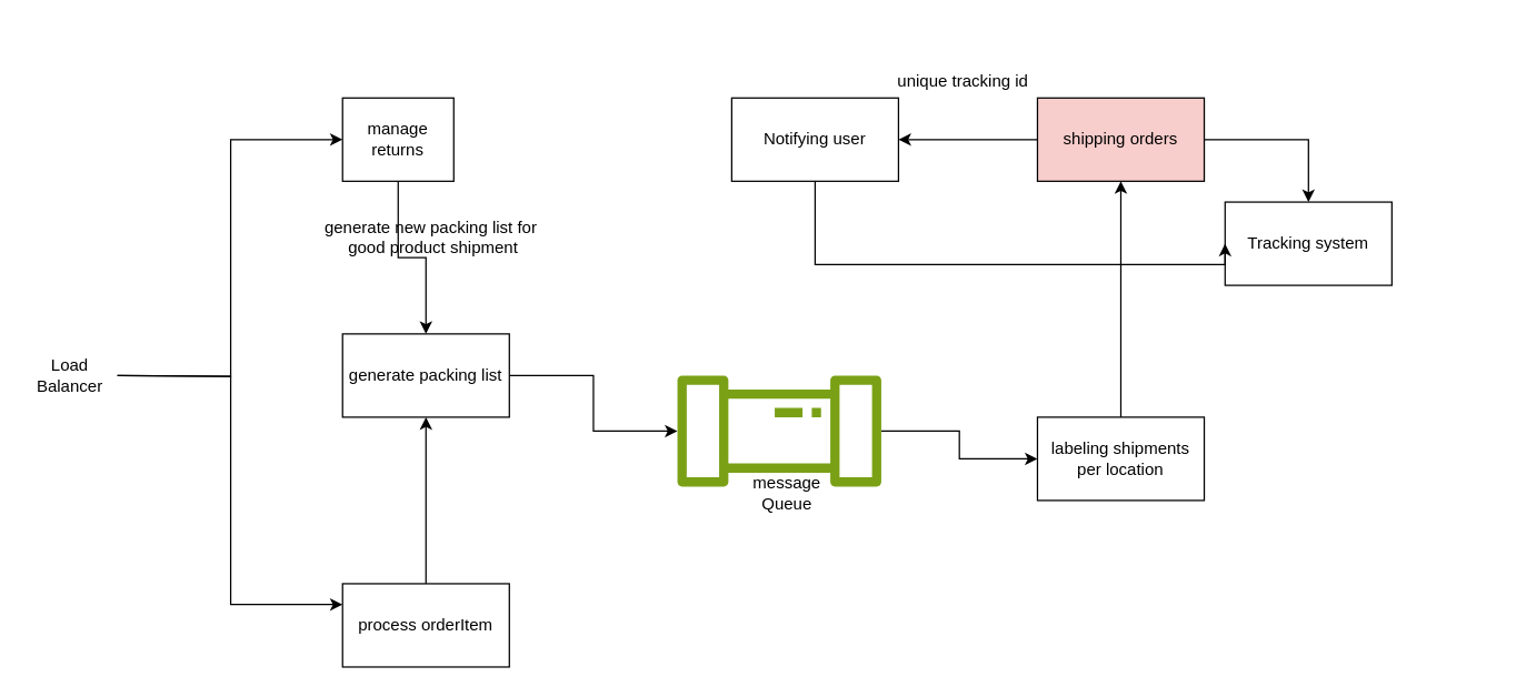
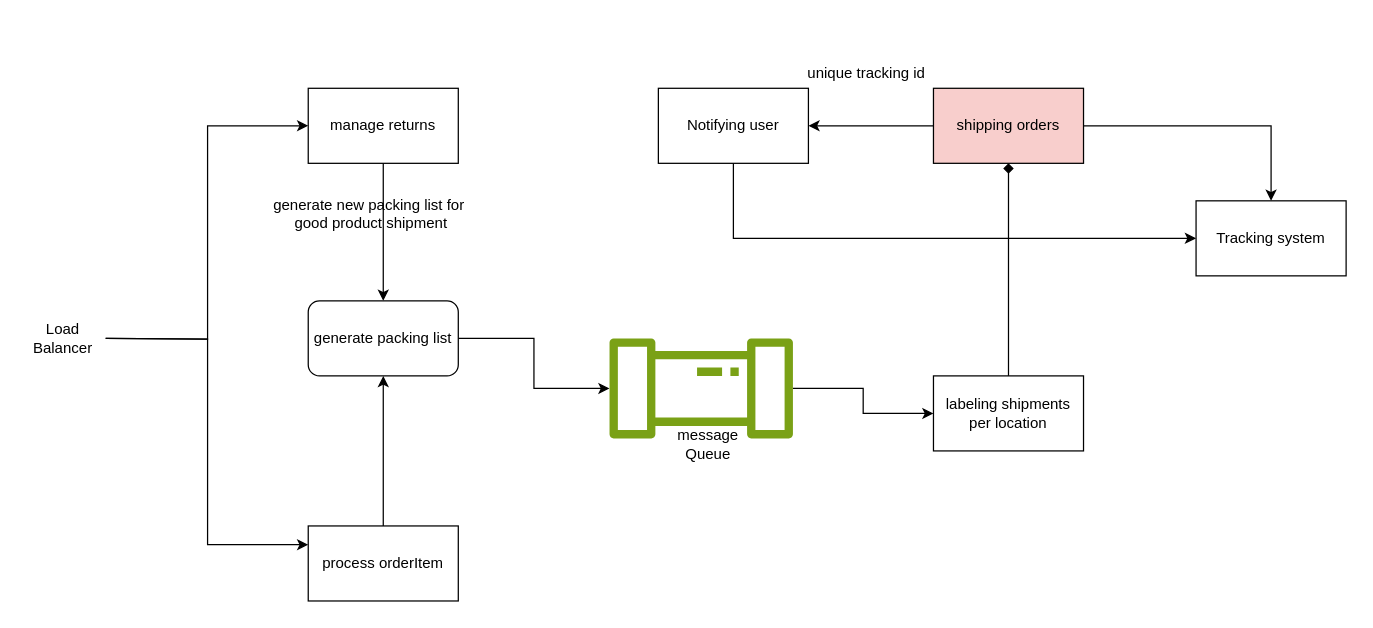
- <mxCell id="7" value="manage returns" style="rounded=0;whiteSpace=wrap;html=1;" parent="1" vertex="1"><mxGeometry x="246" y="70" width="80" height="60" as="geometry" /></mxCell>
+ <mxCell id="7" value="manage returns" style="rounded=0;whiteSpace=wrap;html=1;" parent="1" vertex="1"><mxGeometry x="246" y="70" width="120" height="60" as="geometry" /></mxCell>
- <mxCell id="15" style="edgeStyle=orthogonalEdgeStyle;rounded=0;orthogonalLoop=1;jettySize=auto;html=1;" parent="1" source="16" target="19" edge="1"><mxGeometry relative="1" as="geometry" /></mxCell>
+ <mxCell id="15" style="edgeStyle=orthogonalEdgeStyle;rounded=0;orthogonalLoop=1;jettySize=auto;html=1;endArrow=diamond;" parent="1" source="16" target="19" edge="1"><mxGeometry relative="1" as="geometry" /></mxCell>
- <mxCell id="20" value="Tracking system" style="whiteSpace=wrap;html=1;rounded=0;" parent="1" vertex="1"><mxGeometry x="881" y="145" width="120" height="60" as="geometry" /></mxCell>
+ <mxCell id="20" value="Tracking system" style="whiteSpace=wrap;html=1;rounded=0;" parent="1" vertex="1"><mxGeometry x="956" y="160" width="120" height="60" as="geometry" /></mxCell>
- <mxCell id="13" value="generate new packing list for&amp;nbsp;&lt;div&gt;good product shipment&lt;/div&gt;&lt;div&gt;&lt;br&gt;&lt;/div&gt;&lt;div&gt;&lt;br&gt;&lt;/div&gt;" style="text;html=1;align=center;verticalAlign=middle;resizable=0;points=[];autosize=1;strokeColor=none;fillColor=none;" parent="1" vertex="1"><mxGeometry x="221" y="150" width="180" height="70" as="geometry" /></mxCell>
+ <mxCell id="13" value="generate new packing list for&amp;nbsp;&lt;div&gt;good product shipment&lt;/div&gt;&lt;div&gt;&lt;br&gt;&lt;/div&gt;&lt;div&gt;&lt;br&gt;&lt;/div&gt;" style="text;html=1;align=center;verticalAlign=middle;resizable=0;points=[];autosize=1;strokeColor=none;fillColor=none;" parent="1" vertex="1"><mxGeometry x="206" y="150" width="180" height="70" as="geometry" /></mxCell>
- <mxCell id="9" value="generate packing list" style="whiteSpace=wrap;html=1;rounded=0;" parent="1" vertex="1"><mxGeometry x="246" y="240" width="120" height="60" as="geometry" /></mxCell>
+ <mxCell id="9" value="generate packing list" style="rounded=1;whiteSpace=wrap;html=1;" parent="1" vertex="1"><mxGeometry x="246" y="240" width="120" height="60" as="geometry" /></mxCell>
